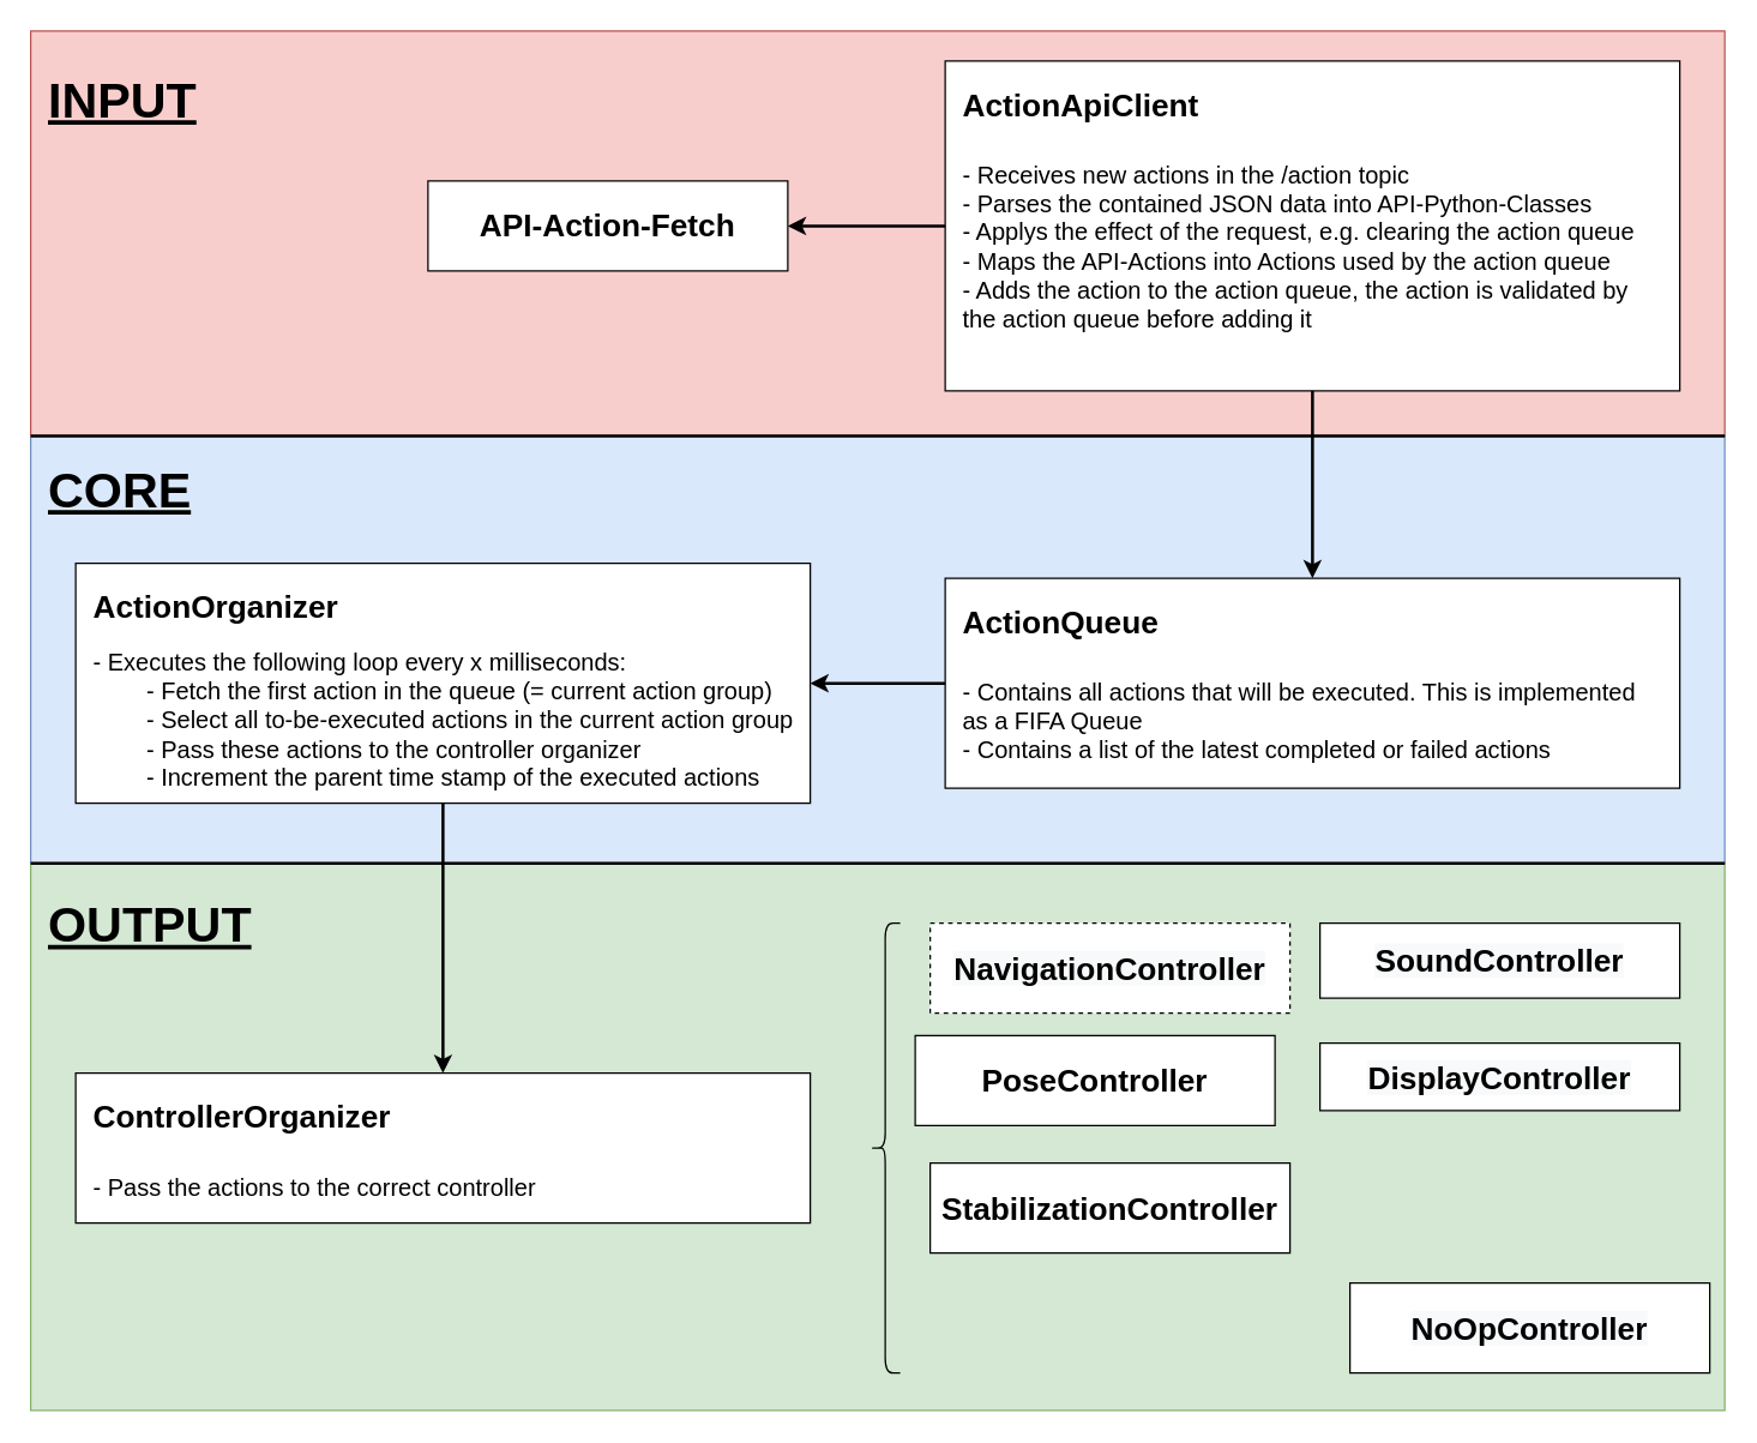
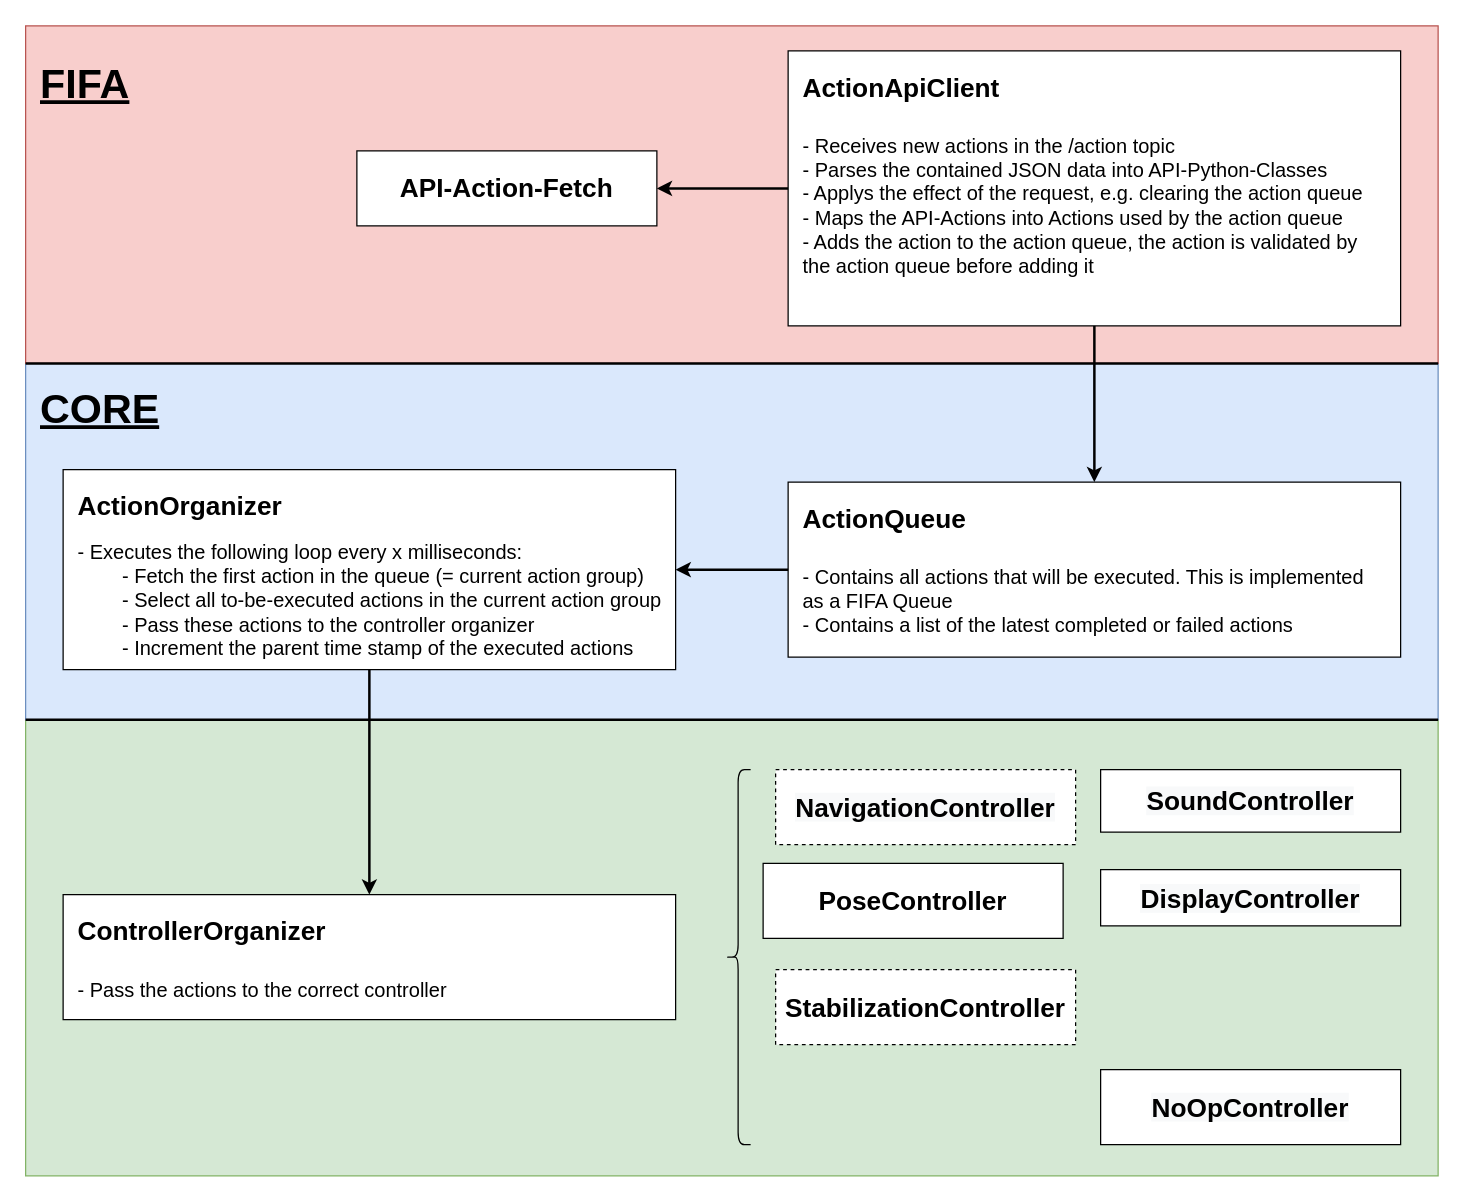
- <mxCell id="33" value="INPUT" style="text;html=1;strokeColor=none;fillColor=none;align=left;verticalAlign=top;whiteSpace=wrap;rounded=0;fontSize=33;fontStyle=5;fontColor=#000000;" parent="1" vertex="1"><mxGeometry x="30" y="40" width="180" height="40" as="geometry" /></mxCell>
+ <mxCell id="33" value="FIFA" style="text;html=1;strokeColor=none;fillColor=none;align=left;verticalAlign=top;whiteSpace=wrap;rounded=0;fontSize=33;fontStyle=5;fontColor=#000000;" parent="1" vertex="1"><mxGeometry x="30" y="40" width="180" height="40" as="geometry" /></mxCell>
- <mxCell id="34" value="OUTPUT" style="text;html=1;strokeColor=none;fillColor=none;align=left;verticalAlign=top;whiteSpace=wrap;rounded=0;fontSize=33;fontStyle=5;fontColor=#000000;" parent="1" vertex="1"><mxGeometry x="30" y="590" width="180" height="40" as="geometry" /></mxCell>
- <mxCell id="28" value="&lt;span style=&quot;font-size: 21px ; font-weight: 700&quot;&gt;StabilizationController&lt;/span&gt;" style="rounded=0;whiteSpace=wrap;html=1;fontSize=16;" parent="1" vertex="1"><mxGeometry x="620" y="775" width="240" height="60" as="geometry" /></mxCell>
+ <mxCell id="28" value="&lt;span style=&quot;font-size: 21px ; font-weight: 700&quot;&gt;StabilizationController&lt;/span&gt;" style="rounded=0;whiteSpace=wrap;html=1;fontSize=16;dashed=1;" parent="1" vertex="1"><mxGeometry x="620" y="775" width="240" height="60" as="geometry" /></mxCell>
- <mxCell id="27" value="&#10;&#10;&lt;span style=&quot;color: rgb(0, 0, 0); font-family: helvetica; font-size: 21px; font-style: normal; font-weight: 700; letter-spacing: normal; text-align: center; text-indent: 0px; text-transform: none; word-spacing: 0px; background-color: rgb(248, 249, 250); display: inline; float: none;&quot;&gt;NoOpController&lt;/span&gt;&#10;&#10;" style="rounded=0;whiteSpace=wrap;html=1;fontSize=16;" parent="1" vertex="1"><mxGeometry x="900" y="855" width="240" height="60" as="geometry" /></mxCell>
+ <mxCell id="27" value="&#10;&#10;&lt;span style=&quot;color: rgb(0, 0, 0); font-family: helvetica; font-size: 21px; font-style: normal; font-weight: 700; letter-spacing: normal; text-align: center; text-indent: 0px; text-transform: none; word-spacing: 0px; background-color: rgb(248, 249, 250); display: inline; float: none;&quot;&gt;NoOpController&lt;/span&gt;&#10;&#10;" style="rounded=0;whiteSpace=wrap;html=1;fontSize=16;" parent="1" vertex="1"><mxGeometry x="880" y="855" width="240" height="60" as="geometry" /></mxCell>
